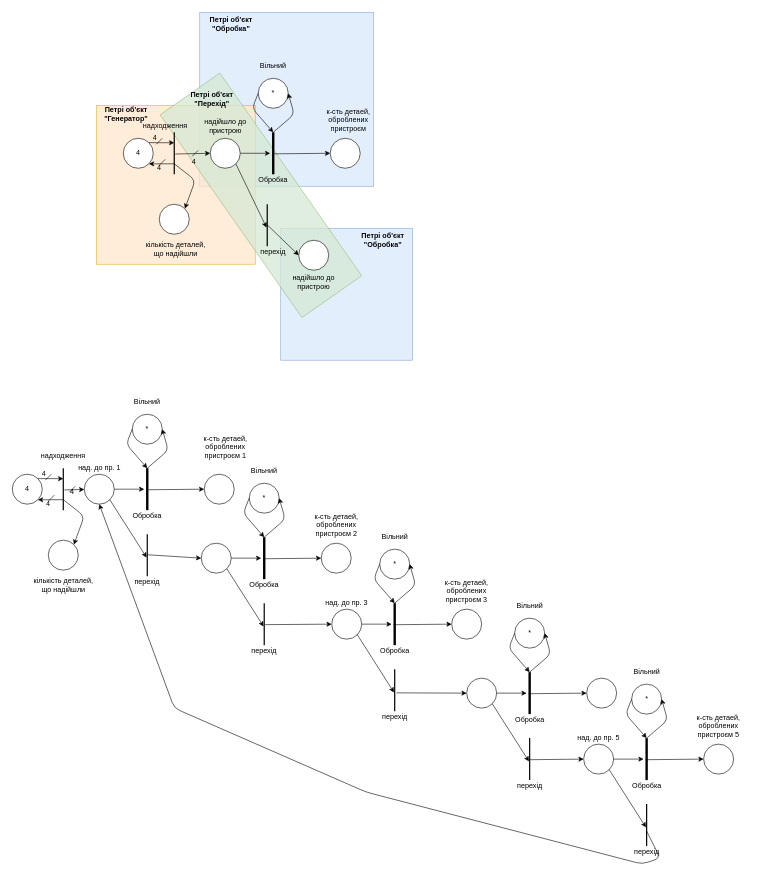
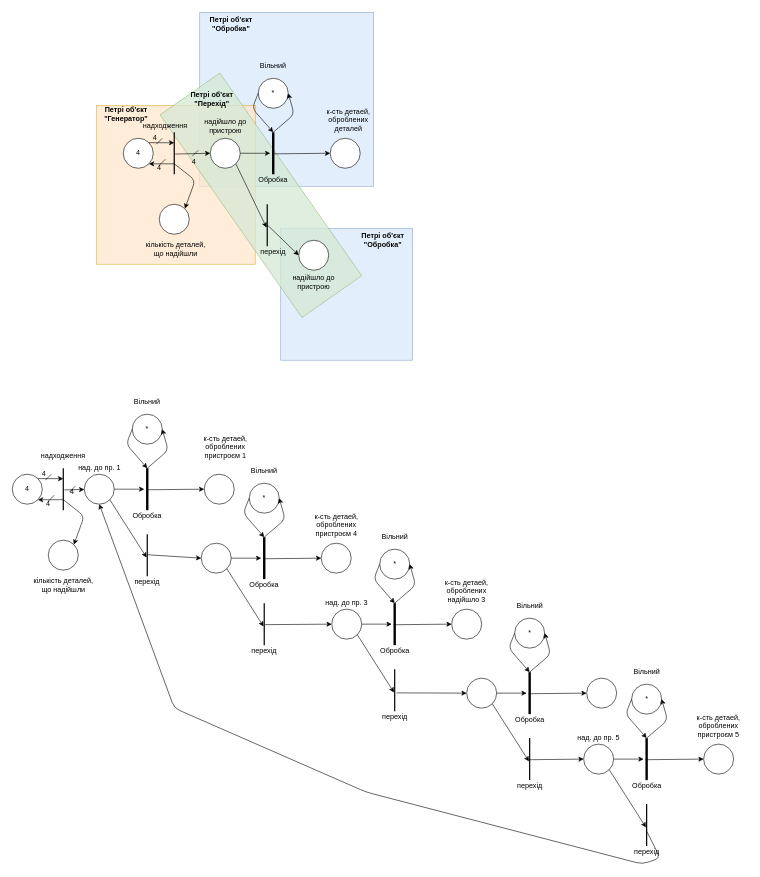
- <mxCell id="111" value="к-сть детаей, оброблених пристроєм" style="text;html=1;strokeColor=none;fillColor=none;align=center;verticalAlign=middle;whiteSpace=wrap;rounded=0;" vertex="1" parent="1"><mxGeometry x="532.5" y="190" width="95" height="20" as="geometry" /></mxCell>
+ <mxCell id="111" value="к-сть детаей, оброблених деталей" style="text;html=1;strokeColor=none;fillColor=none;align=center;verticalAlign=middle;whiteSpace=wrap;rounded=0;" vertex="1" parent="1"><mxGeometry x="532.5" y="190" width="95" height="20" as="geometry" /></mxCell>
- <mxCell id="41" value="к-сть детаей, оброблених пристроєм 2" style="text;html=1;strokeColor=none;fillColor=none;align=center;verticalAlign=middle;whiteSpace=wrap;rounded=0;" parent="1" vertex="1"><mxGeometry x="512.5" y="865" width="95" height="20" as="geometry" /></mxCell>
+ <mxCell id="41" value="к-сть детаей, оброблених пристроєм 4" style="text;html=1;strokeColor=none;fillColor=none;align=center;verticalAlign=middle;whiteSpace=wrap;rounded=0;" parent="1" vertex="1"><mxGeometry x="512.5" y="865" width="95" height="20" as="geometry" /></mxCell>
- <mxCell id="55" value="к-сть детаей, оброблених пристроєм 3" style="text;html=1;strokeColor=none;fillColor=none;align=center;verticalAlign=middle;whiteSpace=wrap;rounded=0;" parent="1" vertex="1"><mxGeometry x="730" y="975" width="95" height="20" as="geometry" /></mxCell>
+ <mxCell id="55" value="к-сть детаей, оброблених надійшло 3" style="text;html=1;strokeColor=none;fillColor=none;align=center;verticalAlign=middle;whiteSpace=wrap;rounded=0;" parent="1" vertex="1"><mxGeometry x="730" y="975" width="95" height="20" as="geometry" /></mxCell>
